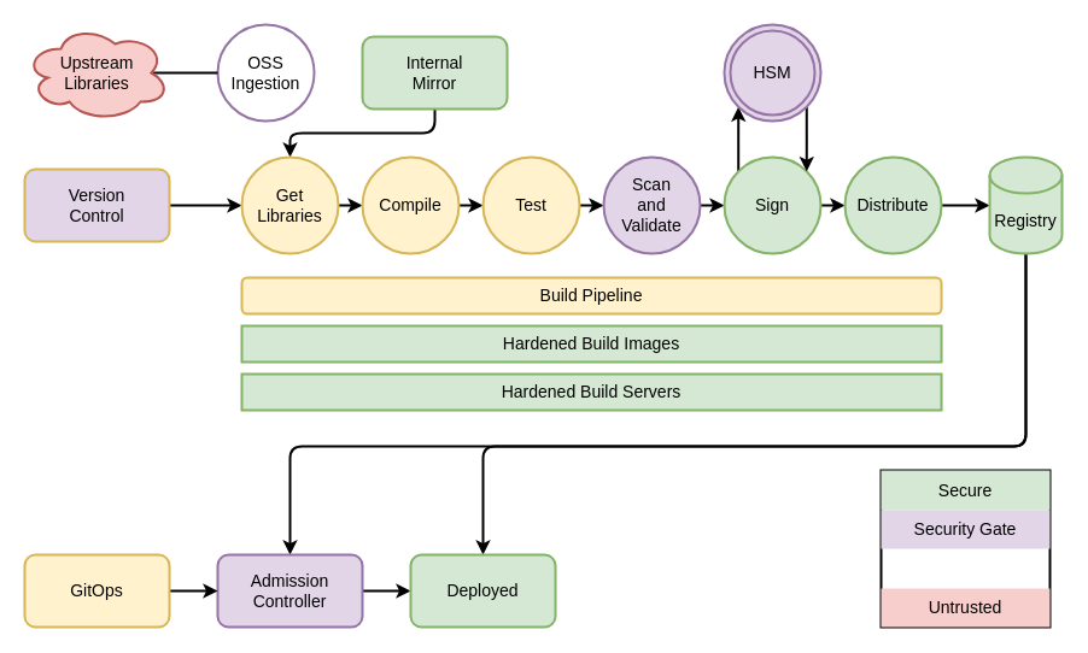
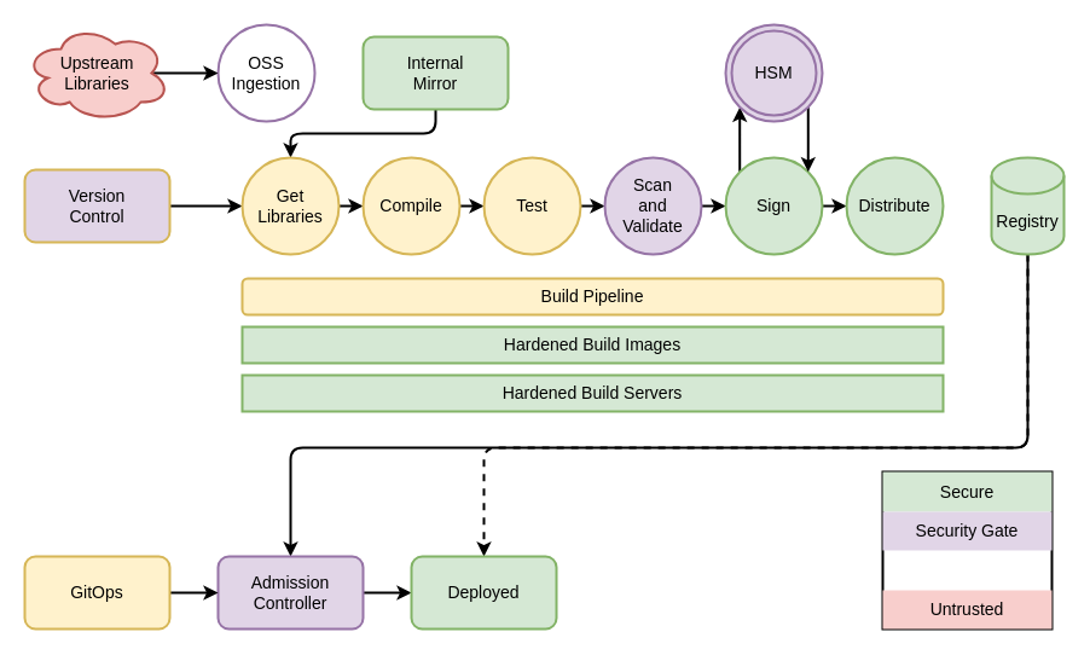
- <mxCell id="10" style="edgeStyle=orthogonalEdgeStyle;rounded=0;orthogonalLoop=1;jettySize=auto;html=1;exitX=0.875;exitY=0.5;exitDx=0;exitDy=0;exitPerimeter=0;entryX=0;entryY=0.5;entryDx=0;entryDy=0;fontSize=14;strokeWidth=2;endArrow=none;" parent="1" source="11" target="6" edge="1"><mxGeometry relative="1" as="geometry" /></mxCell>
+ <mxCell id="10" style="edgeStyle=orthogonalEdgeStyle;rounded=0;orthogonalLoop=1;jettySize=auto;html=1;exitX=0.875;exitY=0.5;exitDx=0;exitDy=0;exitPerimeter=0;entryX=0;entryY=0.5;entryDx=0;entryDy=0;fontSize=14;strokeWidth=2;" parent="1" source="11" target="6" edge="1"><mxGeometry relative="1" as="geometry" /></mxCell>
- <mxCell id="23" style="edgeStyle=orthogonalEdgeStyle;rounded=0;orthogonalLoop=1;jettySize=auto;html=1;exitX=1;exitY=0.5;exitDx=0;exitDy=0;entryX=0;entryY=0.5;entryDx=0;entryDy=0;entryPerimeter=0;fontSize=14;strokeWidth=2;" parent="1" source="24" target="29" edge="1"><mxGeometry relative="1" as="geometry" /></mxCell>
- <mxCell id="28" style="edgeStyle=orthogonalEdgeStyle;rounded=1;orthogonalLoop=1;jettySize=auto;html=1;exitX=0.5;exitY=1;exitDx=0;exitDy=0;exitPerimeter=0;entryX=0.5;entryY=0;entryDx=0;entryDy=0;fontSize=14;strokeWidth=2;" edge="1" parent="1" source="29" target="34"><mxGeometry relative="1" as="geometry"><Array as="points"><mxPoint x="850" y="370" /><mxPoint x="400" y="370" /></Array></mxGeometry></mxCell>
+ <mxCell id="28" style="edgeStyle=orthogonalEdgeStyle;rounded=1;orthogonalLoop=1;jettySize=auto;html=1;exitX=0.5;exitY=1;exitDx=0;exitDy=0;exitPerimeter=0;entryX=0.5;entryY=0;entryDx=0;entryDy=0;fontSize=14;strokeWidth=2;dashed=1;" edge="1" parent="1" source="29" target="34"><mxGeometry relative="1" as="geometry"><Array as="points"><mxPoint x="850" y="370" /><mxPoint x="400" y="370" /></Array></mxGeometry></mxCell>
